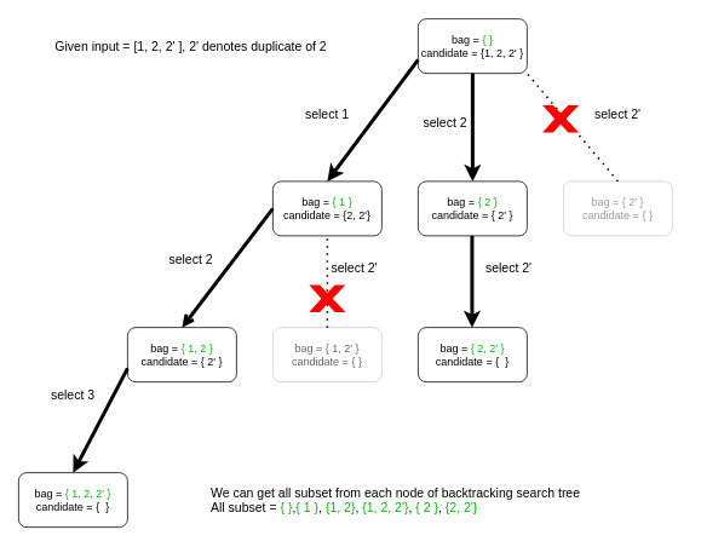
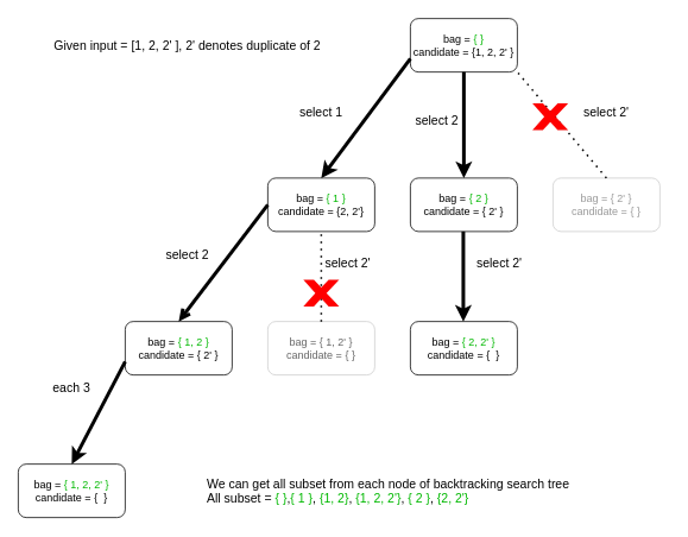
- <mxCell id="23" value="select 3" style="text;html=1;strokeColor=none;fillColor=none;align=center;verticalAlign=middle;whiteSpace=wrap;rounded=0;fontSize=14;fontColor=#000000;" parent="1" vertex="1"><mxGeometry x="50" y="420" width="60" height="30" as="geometry" /></mxCell>
+ <mxCell id="23" value="each 3" style="text;html=1;strokeColor=none;fillColor=none;align=center;verticalAlign=middle;whiteSpace=wrap;rounded=0;fontSize=14;fontColor=#000000;" parent="1" vertex="1"><mxGeometry x="50" y="420" width="60" height="30" as="geometry" /></mxCell>
